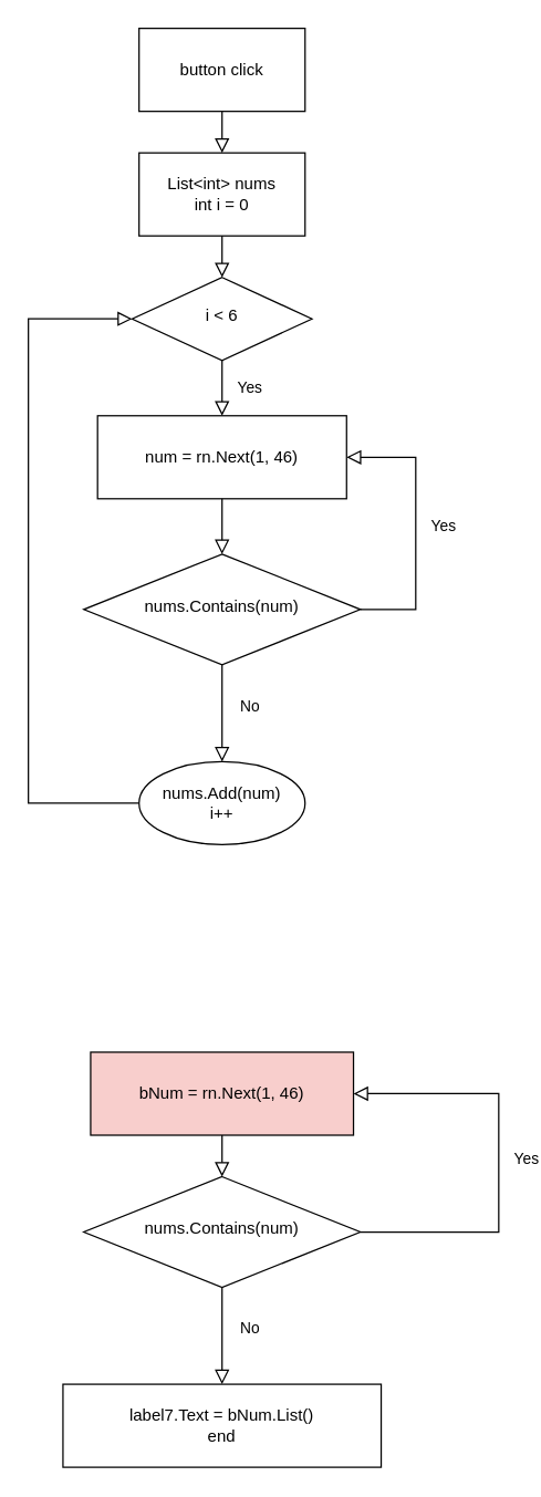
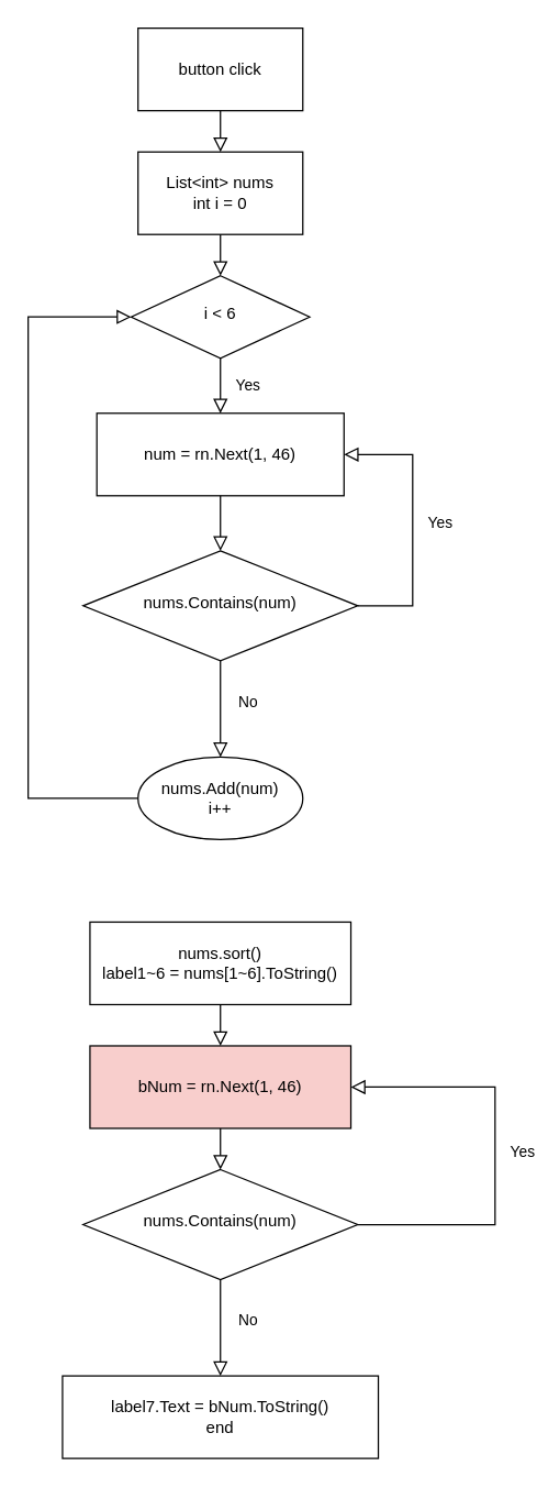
+ <mxCell id="21" value="&lt;div&gt;nums.sort()&lt;/div&gt;label1~6 = nums[1~6].ToString()" style="rounded=0;whiteSpace=wrap;html=1;" vertex="1" parent="1"><mxGeometry x="65" y="670" width="190" height="60" as="geometry" /></mxCell>
+ <mxCell id="22" value="" style="rounded=0;html=1;jettySize=auto;orthogonalLoop=1;fontSize=11;endArrow=block;endFill=0;endSize=8;strokeWidth=1;shadow=0;labelBackgroundColor=none;edgeStyle=orthogonalEdgeStyle;exitX=0.5;exitY=1;exitDx=0;exitDy=0;entryX=0.5;entryY=0;entryDx=0;entryDy=0;" edge="1" parent="1" source="21" target="10"><mxGeometry relative="1" as="geometry"><mxPoint x="170" y="870" as="sourcePoint" /><mxPoint x="110" y="760" as="targetPoint" /></mxGeometry></mxCell>
- <mxCell id="20" value="label7.Text = bNum.List()&lt;div&gt;end&lt;/div&gt;" style="rounded=0;whiteSpace=wrap;html=1;" vertex="1" parent="1"><mxGeometry x="45" y="1000" width="230" height="60" as="geometry" /></mxCell>
+ <mxCell id="20" value="label7.Text = bNum.ToString()&lt;div&gt;end&lt;/div&gt;" style="rounded=0;whiteSpace=wrap;html=1;" vertex="1" parent="1"><mxGeometry x="45" y="1000" width="230" height="60" as="geometry" /></mxCell>
